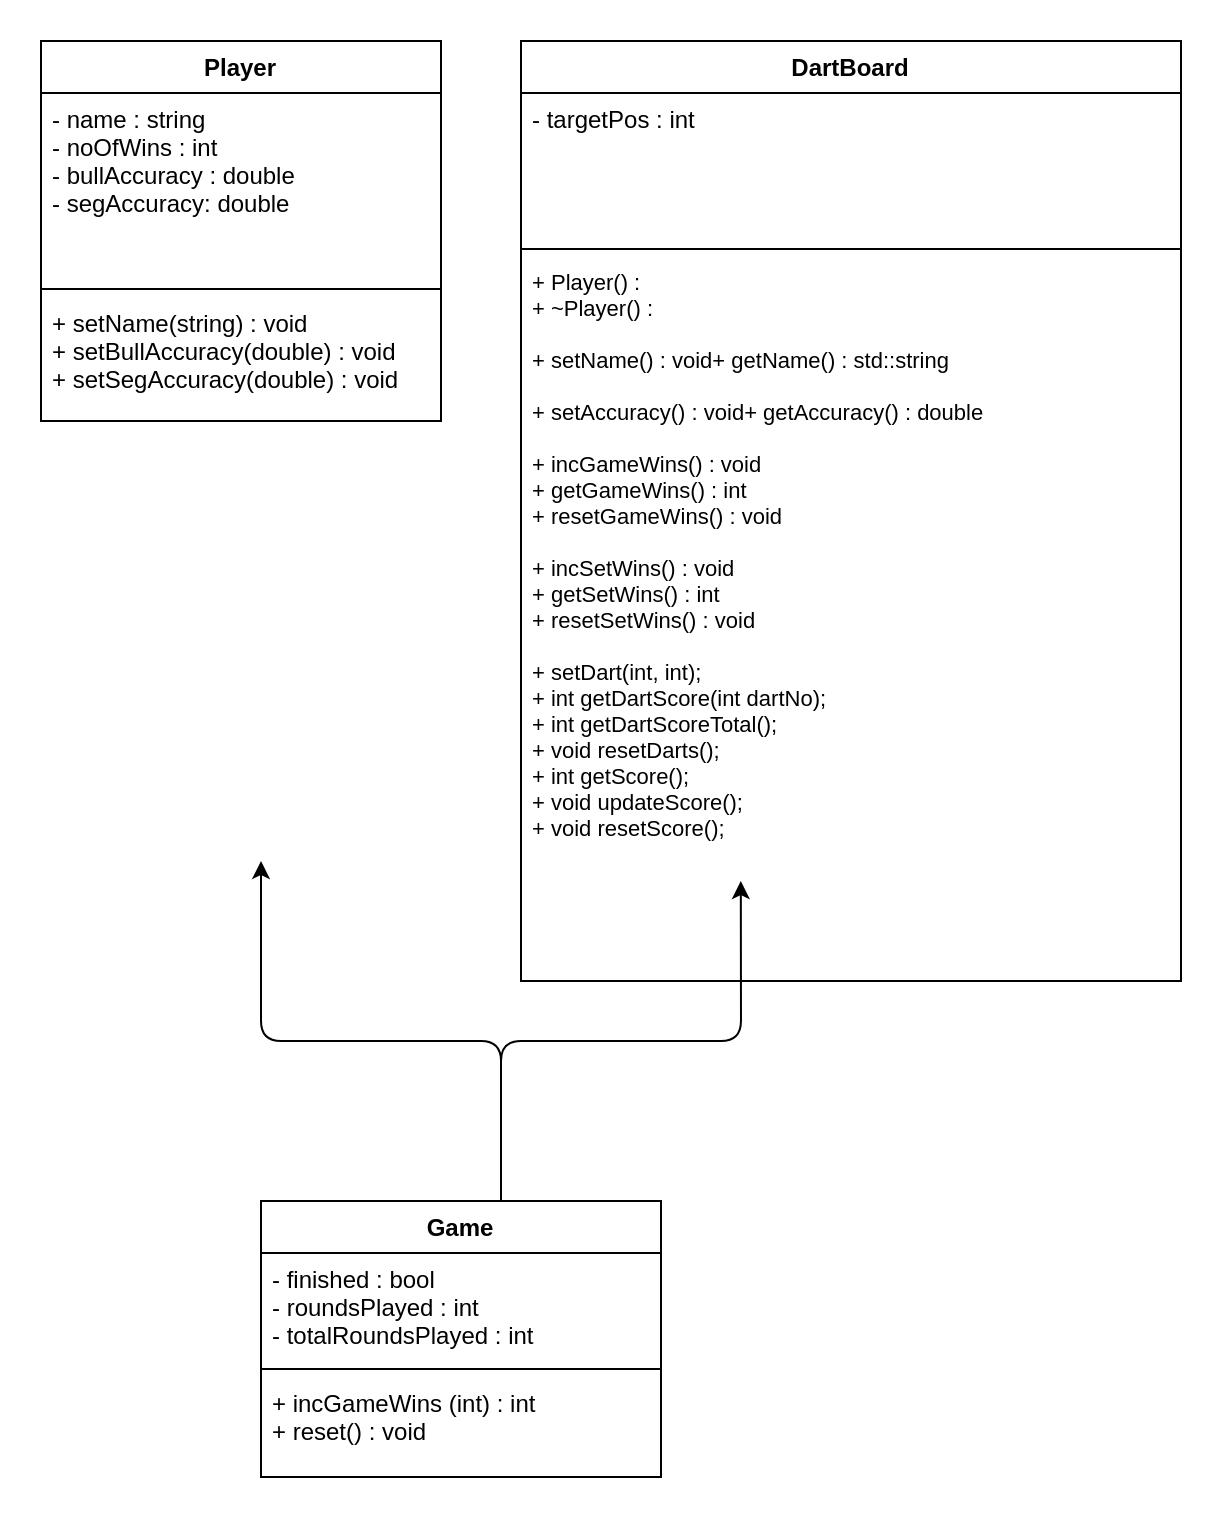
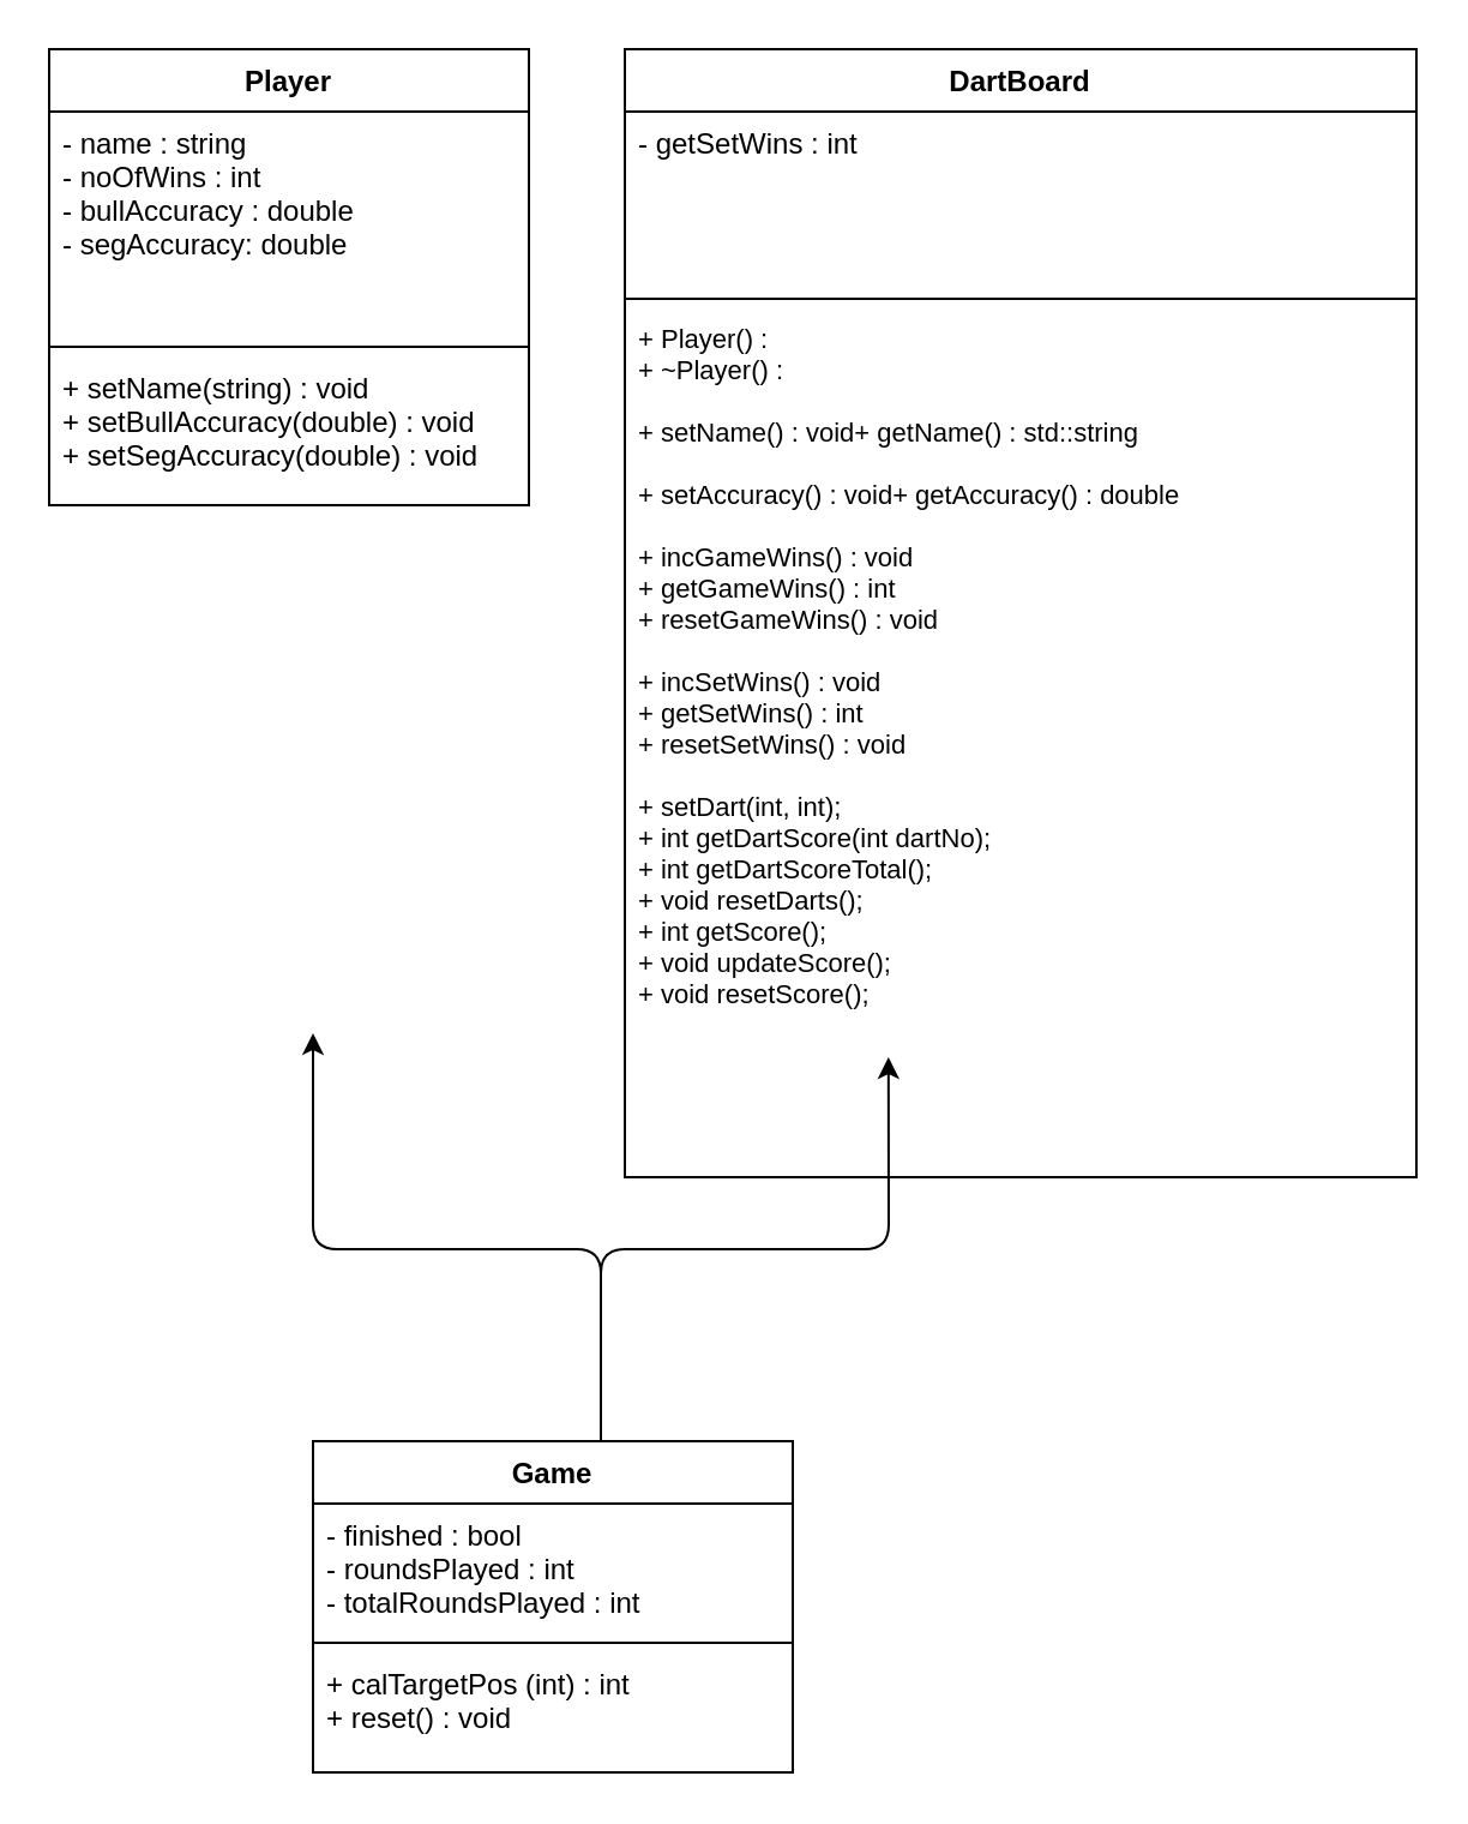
- <mxCell id="7" value="- targetPos : int&#10;&#10;&#10;&#10;&#10;&#10;&#10;&#10;&#10;" style="text;strokeColor=none;fillColor=none;align=left;verticalAlign=top;spacingLeft=4;spacingRight=4;overflow=hidden;rotatable=0;points=[[0,0.5],[1,0.5]];portConstraint=eastwest;" parent="6" vertex="1"><mxGeometry y="26" width="330" height="74" as="geometry" /></mxCell>
+ <mxCell id="7" value="- getSetWins : int&#10;&#10;&#10;&#10;&#10;&#10;&#10;&#10;&#10;" style="text;strokeColor=none;fillColor=none;align=left;verticalAlign=top;spacingLeft=4;spacingRight=4;overflow=hidden;rotatable=0;points=[[0,0.5],[1,0.5]];portConstraint=eastwest;" parent="6" vertex="1"><mxGeometry y="26" width="330" height="74" as="geometry" /></mxCell>
- <mxCell id="15" value="+ incGameWins (int) : int&#10;+ reset() : void&#10;" style="text;strokeColor=none;fillColor=none;align=left;verticalAlign=top;spacingLeft=4;spacingRight=4;overflow=hidden;rotatable=0;points=[[0,0.5],[1,0.5]];portConstraint=eastwest;" parent="12" vertex="1"><mxGeometry y="88" width="200" height="50" as="geometry" /></mxCell>
+ <mxCell id="15" value="+ calTargetPos (int) : int&#10;+ reset() : void&#10;" style="text;strokeColor=none;fillColor=none;align=left;verticalAlign=top;spacingLeft=4;spacingRight=4;overflow=hidden;rotatable=0;points=[[0,0.5],[1,0.5]];portConstraint=eastwest;" parent="12" vertex="1"><mxGeometry y="88" width="200" height="50" as="geometry" /></mxCell>
